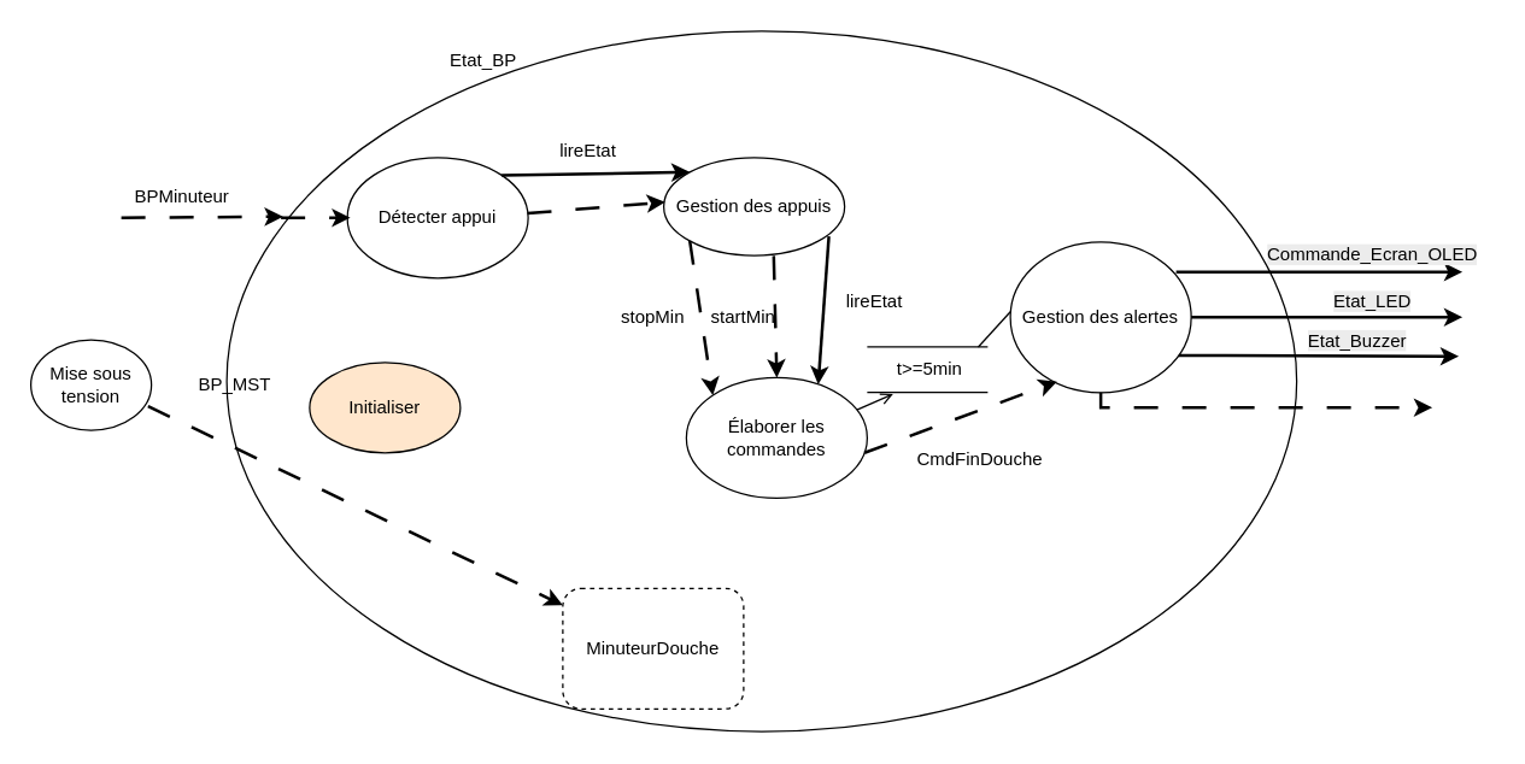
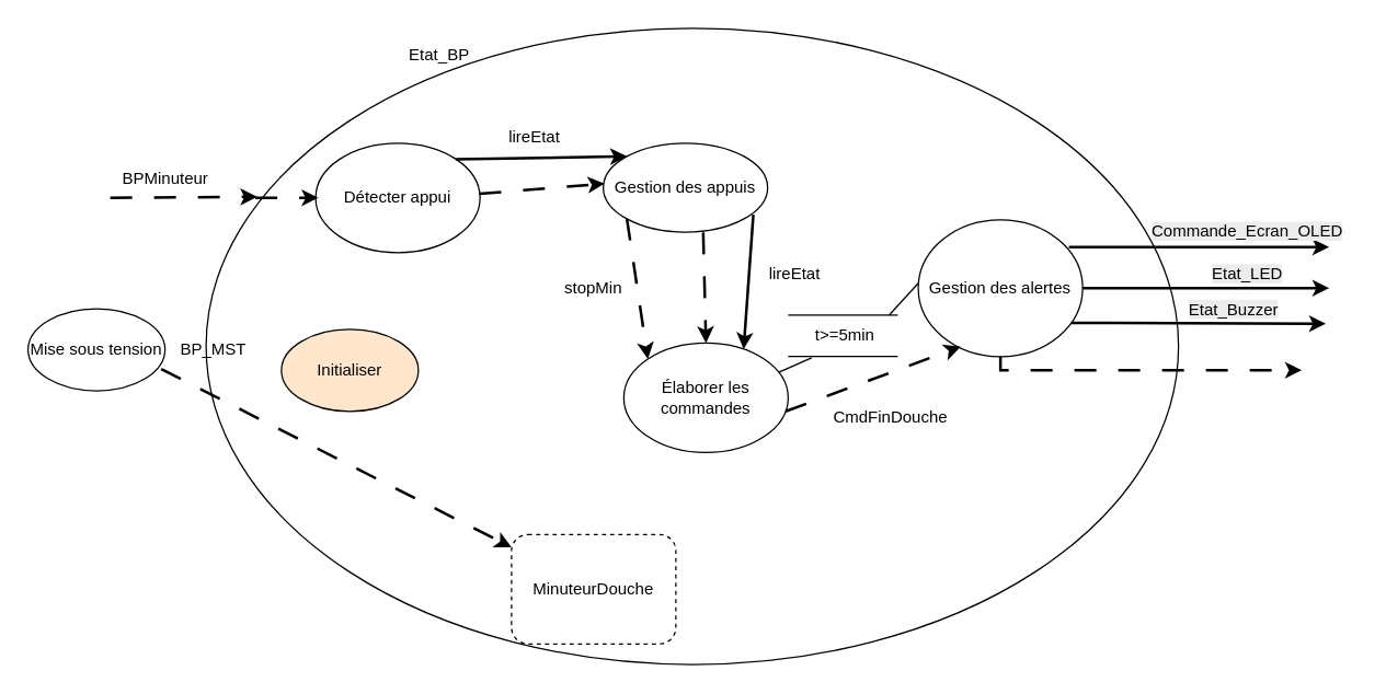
- <mxCell id="21" value="startMin" style="text;html=1;align=center;verticalAlign=middle;whiteSpace=wrap;rounded=0;" parent="1" vertex="1"><mxGeometry x="463" y="195" width="60" height="30" as="geometry" /></mxCell>
- <mxCell id="30" value="Mise sous tension" style="ellipse;whiteSpace=wrap;html=1;" parent="1" vertex="1"><mxGeometry x="20" y="225" width="80" height="60" as="geometry" /></mxCell>
+ <mxCell id="30" value="Mise sous tension" style="ellipse;whiteSpace=wrap;html=1;" parent="1" vertex="1"><mxGeometry x="20" y="225" width="100" height="60" as="geometry" /></mxCell>
- <mxCell id="35" value="" style="endArrow=open;html=1;rounded=0;entryX=0.119;entryY=1.038;entryDx=0;entryDy=0;entryPerimeter=0;exitX=0.943;exitY=0.267;exitDx=0;exitDy=0;exitPerimeter=0;" parent="1" source="15" target="38" edge="1"><mxGeometry width="50" height="50" relative="1" as="geometry"><mxPoint x="580" y="300" as="sourcePoint" /><mxPoint x="610" y="270" as="targetPoint" /></mxGeometry></mxCell>
+ <mxCell id="35" value="" style="endArrow=none;html=1;rounded=0;entryX=0.119;entryY=1.038;entryDx=0;entryDy=0;entryPerimeter=0;exitX=0.943;exitY=0.267;exitDx=0;exitDy=0;exitPerimeter=0;" parent="1" source="15" target="38" edge="1"><mxGeometry width="50" height="50" relative="1" as="geometry"><mxPoint x="580" y="300" as="sourcePoint" /><mxPoint x="610" y="270" as="targetPoint" /></mxGeometry></mxCell>
